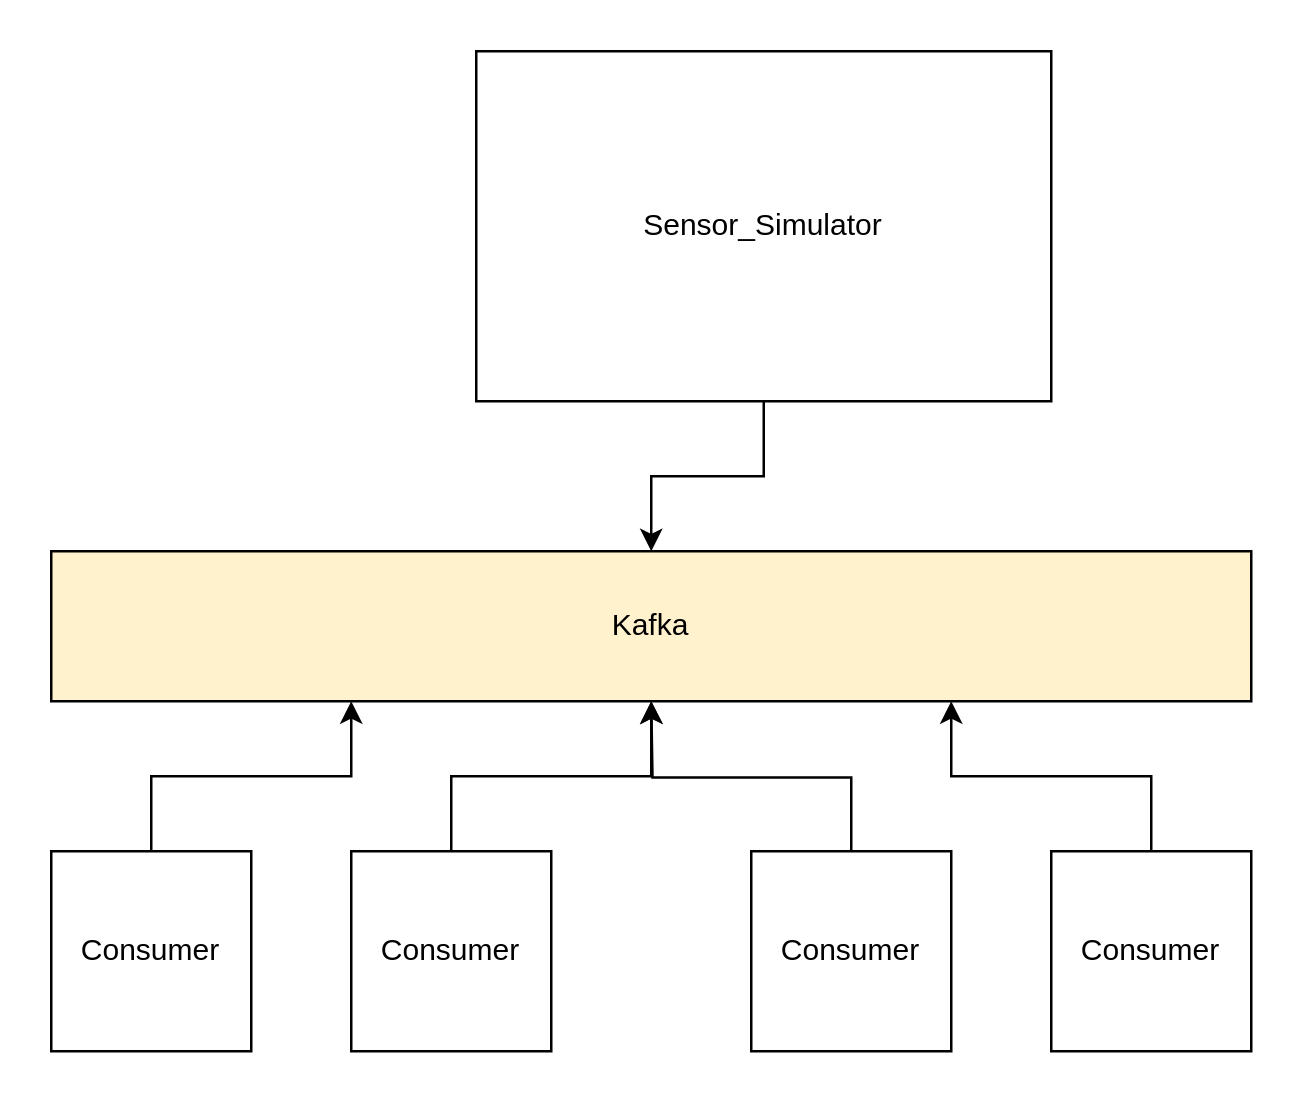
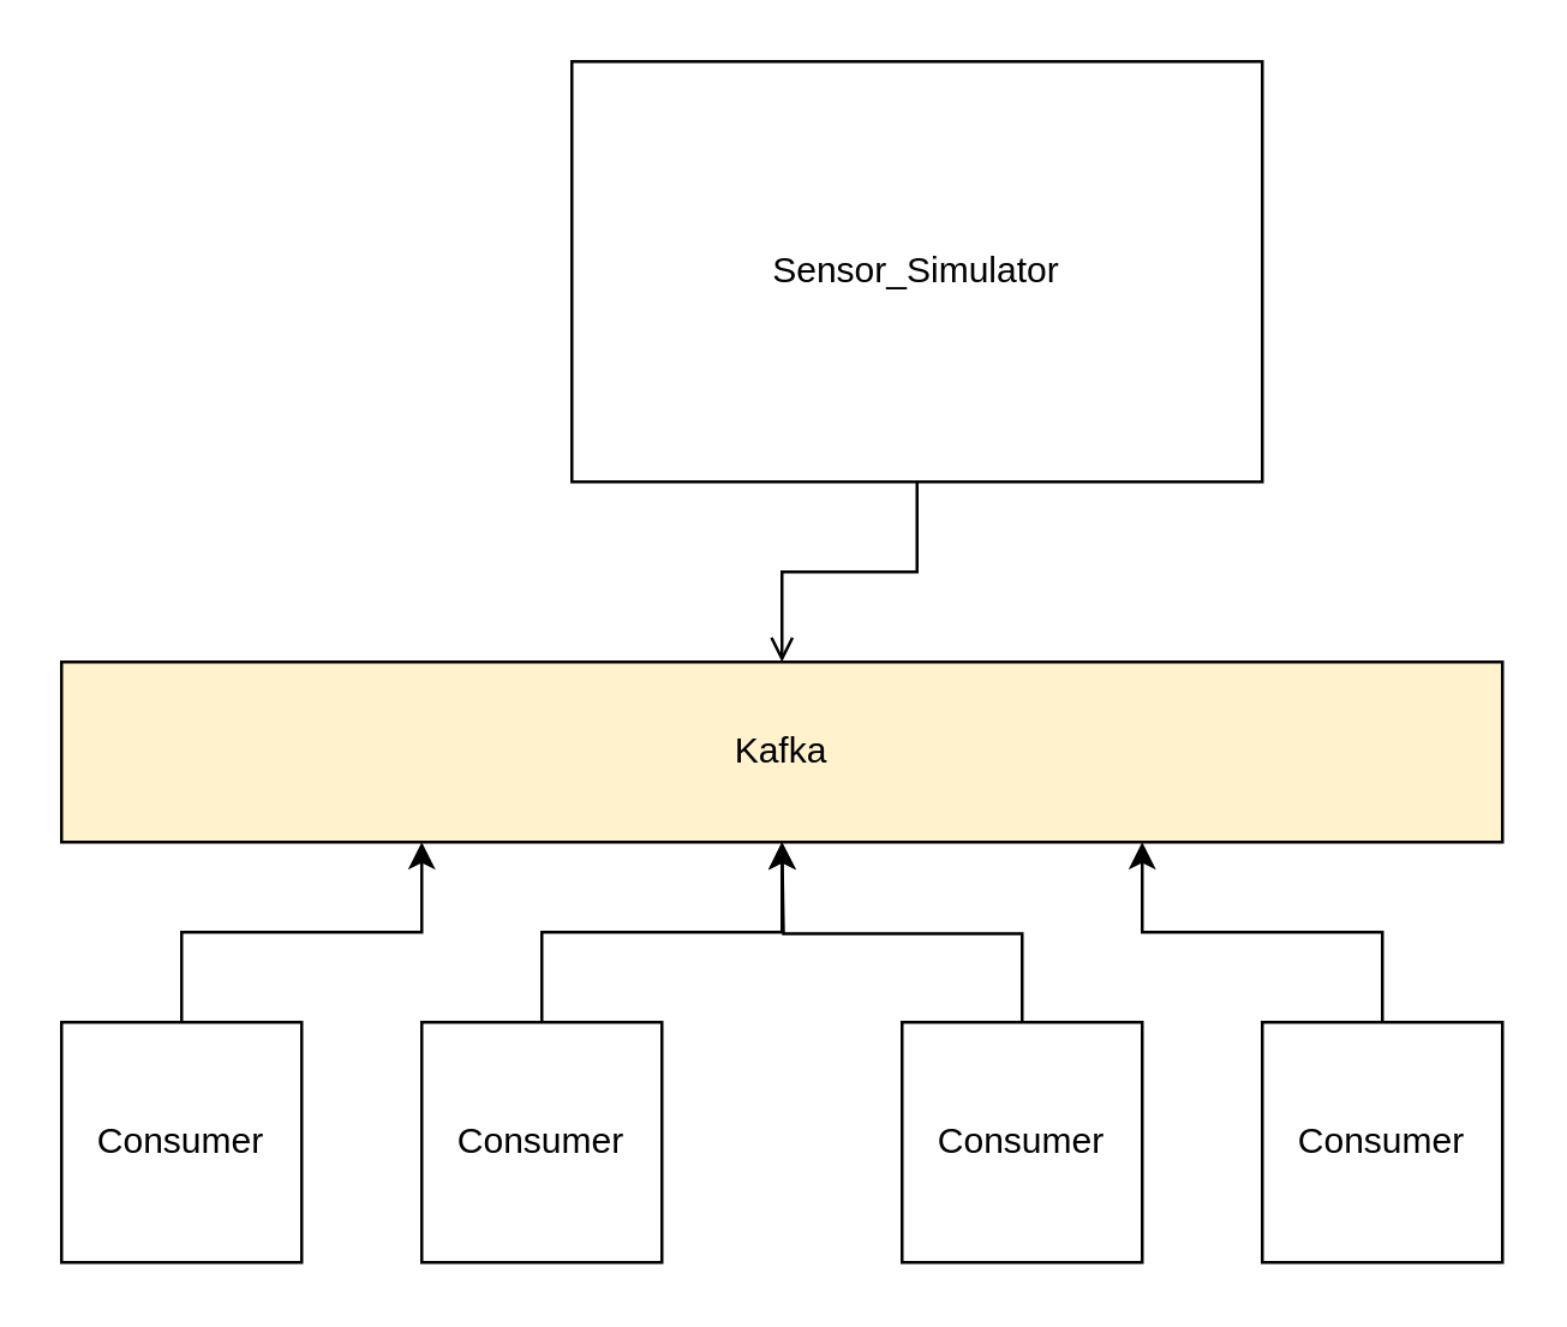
- <mxCell id="2" style="edgeStyle=orthogonalEdgeStyle;rounded=0;orthogonalLoop=1;jettySize=auto;html=1;entryX=0.5;entryY=0;entryDx=0;entryDy=0;" edge="1" parent="1" source="3" target="4"><mxGeometry relative="1" as="geometry" /></mxCell>
+ <mxCell id="2" style="edgeStyle=orthogonalEdgeStyle;rounded=0;orthogonalLoop=1;jettySize=auto;html=1;entryX=0.5;entryY=0;entryDx=0;entryDy=0;endArrow=open;" edge="1" parent="1" source="3" target="4"><mxGeometry relative="1" as="geometry" /></mxCell>
